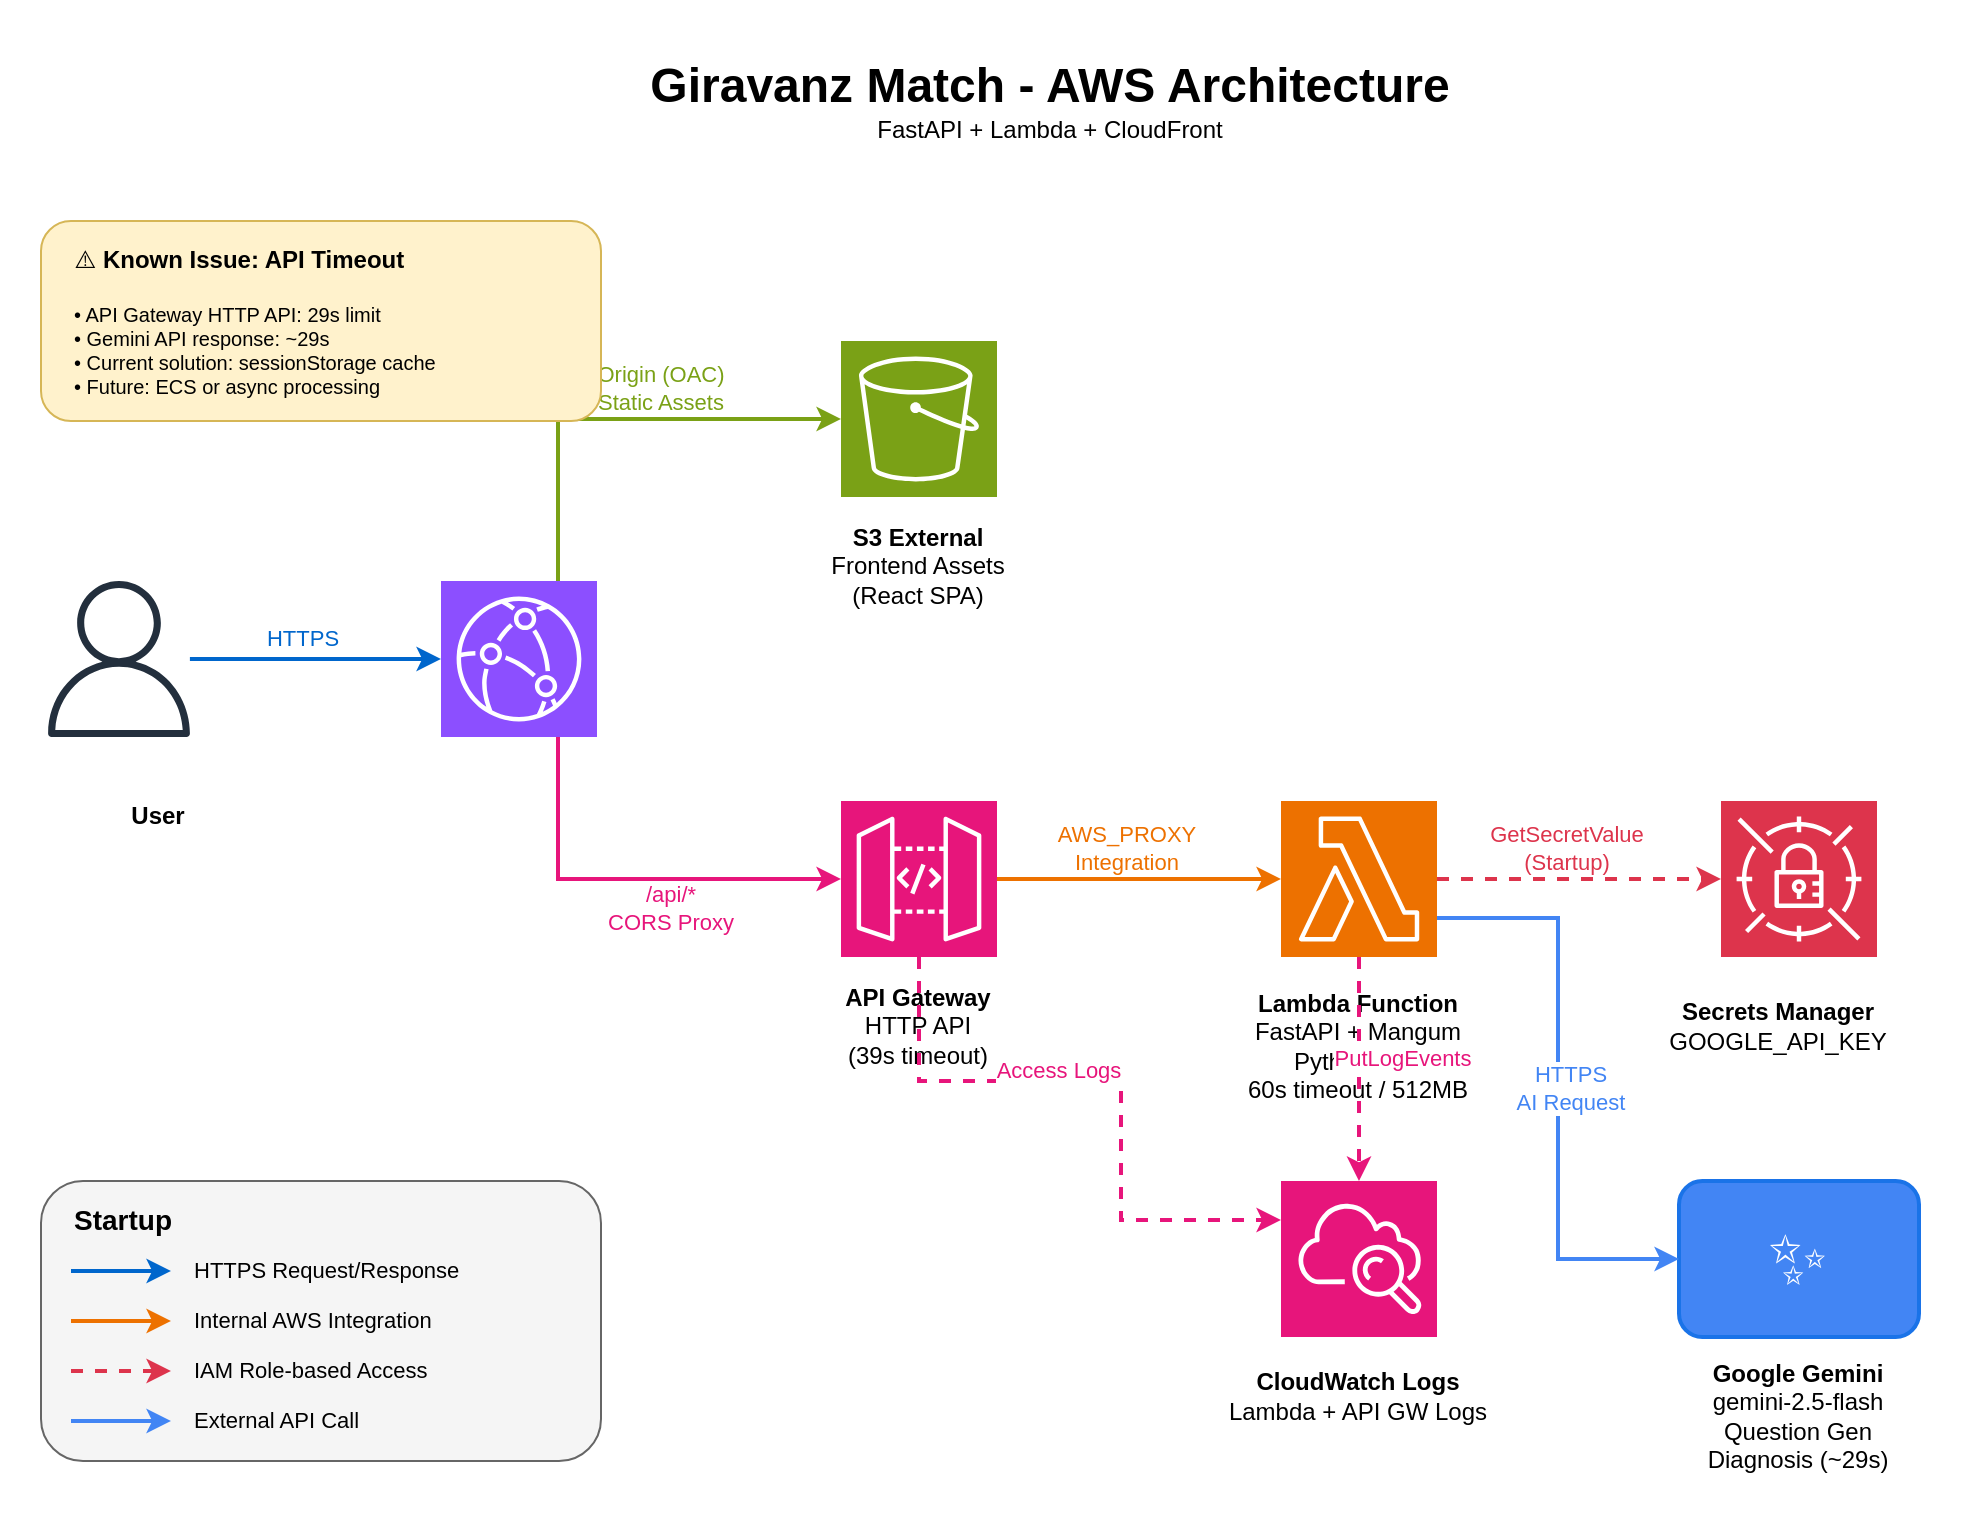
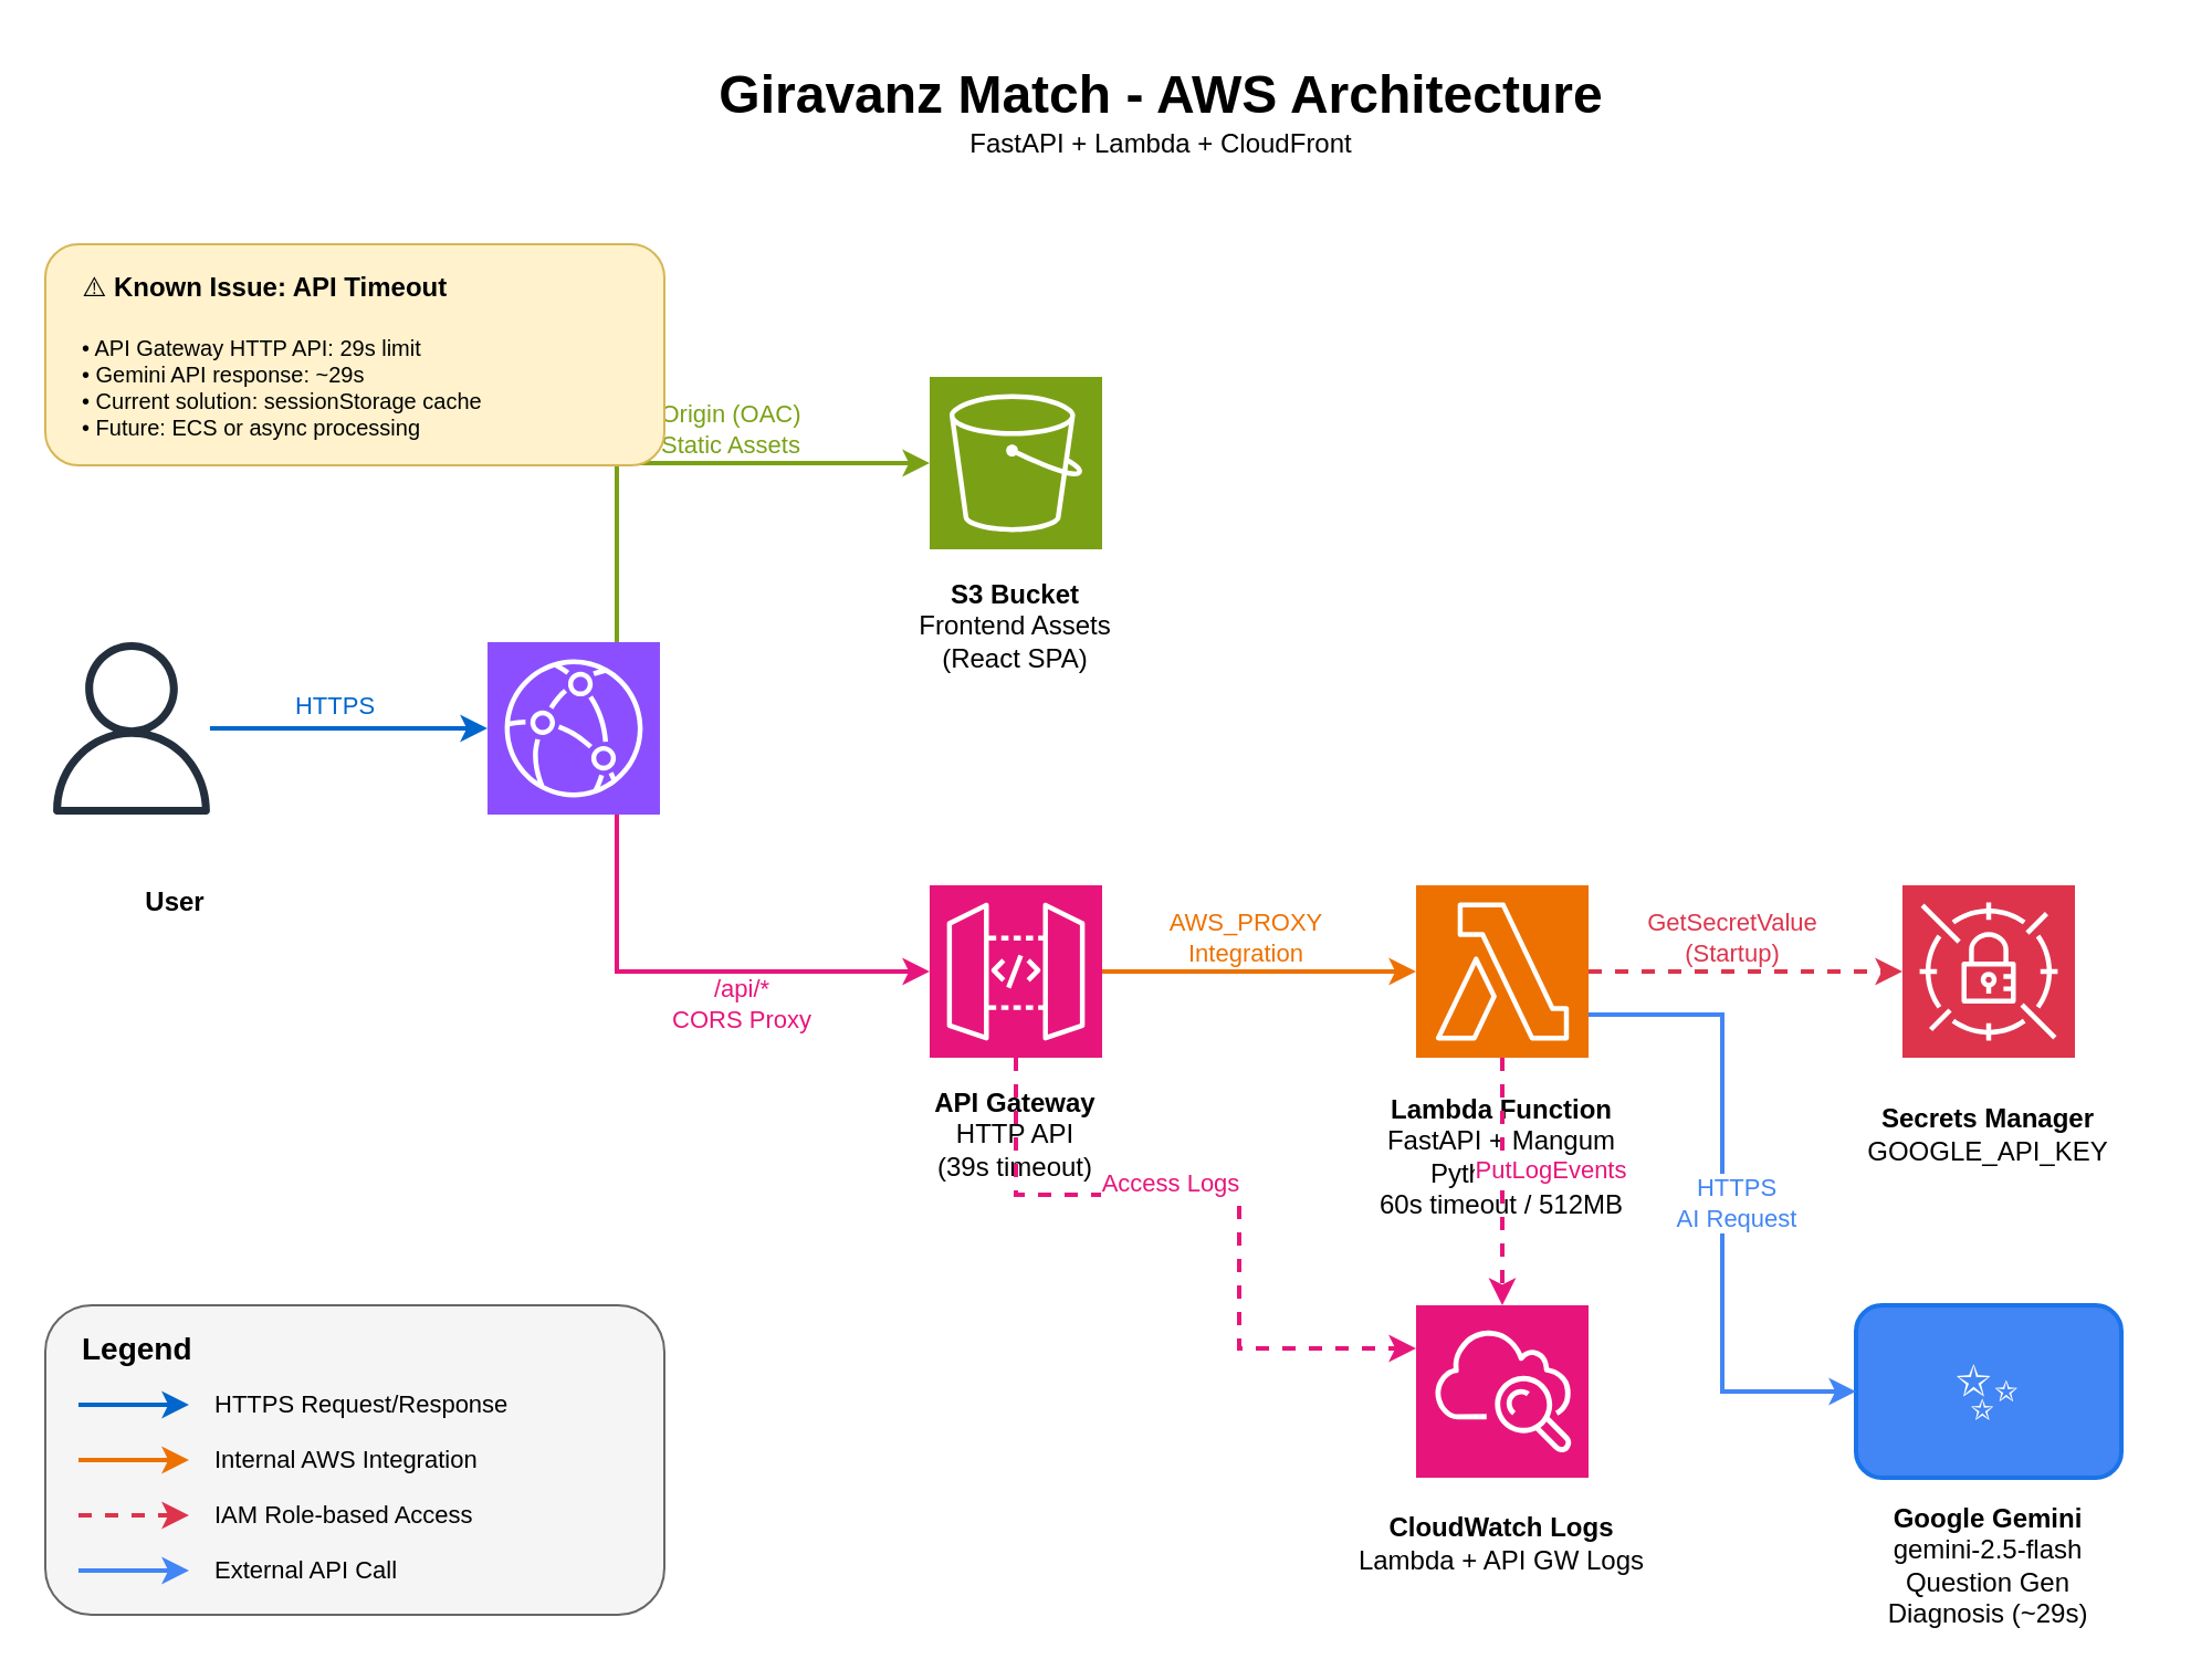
- <mxCell id="7" value="&lt;b&gt;S3 External&lt;/b&gt;&lt;br&gt;Frontend Assets&lt;br&gt;(React SPA)" style="text;html=1;strokeColor=none;fillColor=none;align=center;verticalAlign=middle;whiteSpace=wrap;rounded=0;" vertex="1" parent="1"><mxGeometry x="404" y="258" width="110" height="50" as="geometry" /></mxCell>
+ <mxCell id="7" value="&lt;b&gt;S3 Bucket&lt;/b&gt;&lt;br&gt;Frontend Assets&lt;br&gt;(React SPA)" style="text;html=1;strokeColor=none;fillColor=none;align=center;verticalAlign=middle;whiteSpace=wrap;rounded=0;" vertex="1" parent="1"><mxGeometry x="404" y="258" width="110" height="50" as="geometry" /></mxCell>
- <mxCell id="13" value="&lt;b&gt;Secrets Manager&lt;/b&gt;&lt;br&gt;GOOGLE_API_KEY" style="text;html=1;strokeColor=none;fillColor=none;align=center;verticalAlign=middle;whiteSpace=wrap;rounded=0;" vertex="1" parent="1"><mxGeometry x="829" y="488" width="120" height="50" as="geometry" /></mxCell>
+ <mxCell id="13" value="&lt;b&gt;Secrets Manager&lt;/b&gt;&lt;br&gt;GOOGLE_API_KEY" style="text;html=1;strokeColor=none;fillColor=none;align=center;verticalAlign=middle;whiteSpace=wrap;rounded=0;" vertex="1" parent="1"><mxGeometry x="839" y="488" width="120" height="50" as="geometry" /></mxCell>
- <mxCell id="36" value="&lt;b&gt;Startup&lt;/b&gt;" style="text;html=1;strokeColor=none;fillColor=none;align=left;verticalAlign=middle;whiteSpace=wrap;rounded=0;fontSize=14;" vertex="1" parent="1"><mxGeometry x="35" y="600" width="100" height="20" as="geometry" /></mxCell>
+ <mxCell id="36" value="&lt;b&gt;Legend&lt;/b&gt;" style="text;html=1;strokeColor=none;fillColor=none;align=left;verticalAlign=middle;whiteSpace=wrap;rounded=0;fontSize=14;" vertex="1" parent="1"><mxGeometry x="35" y="600" width="100" height="20" as="geometry" /></mxCell>
